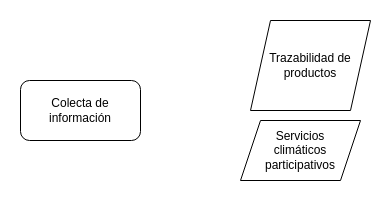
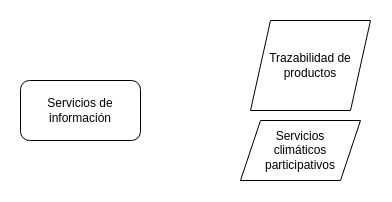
- <mxCell id="2" value="Colecta de información" style="rounded=1;whiteSpace=wrap;html=1;" vertex="1" parent="1"><mxGeometry x="20" y="80" width="120" height="60" as="geometry" /></mxCell>
+ <mxCell id="2" value="Servicios de información" style="rounded=1;whiteSpace=wrap;html=1;" vertex="1" parent="1"><mxGeometry x="20" y="80" width="120" height="60" as="geometry" /></mxCell>
